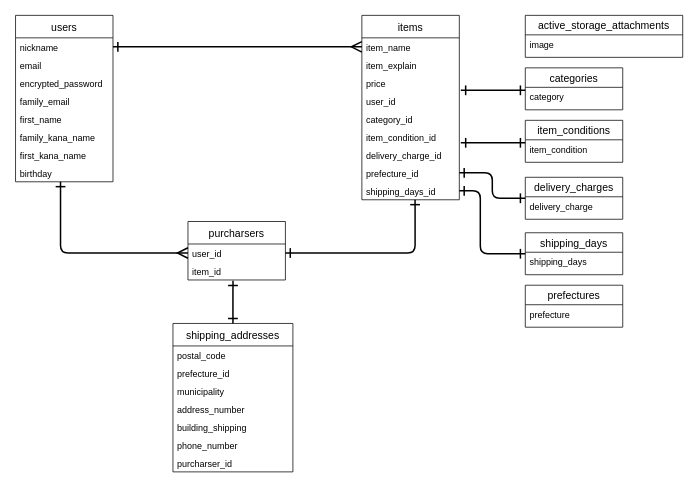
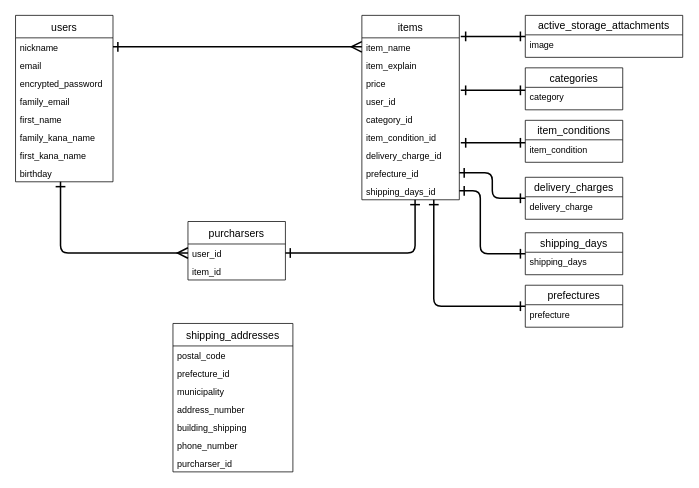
+ <mxCell id="23" style="edgeStyle=orthogonalEdgeStyle;jumpStyle=none;jumpSize=6;html=1;entryX=1.015;entryY=0.114;entryDx=0;entryDy=0;entryPerimeter=0;startArrow=ERone;startFill=0;endArrow=ERone;endFill=0;sourcePerimeterSpacing=0;targetPerimeterSpacing=0;strokeWidth=2;endSize=10;startSize=10;" edge="1" parent="1" source="24" target="13"><mxGeometry relative="1" as="geometry" /></mxCell>
+ <mxCell id="44" style="edgeStyle=orthogonalEdgeStyle;jumpStyle=none;jumpSize=6;html=1;startArrow=ERone;startFill=0;endArrow=ERone;endFill=0;sourcePerimeterSpacing=0;targetPerimeterSpacing=0;strokeWidth=2;exitX=0;exitY=0.5;exitDx=0;exitDy=0;entryX=0.738;entryY=1;entryDx=0;entryDy=0;entryPerimeter=0;endSize=10;startSize=10;" edge="1" parent="1" source="32" target="22"><mxGeometry relative="1" as="geometry"><mxPoint x="660" y="410" as="sourcePoint" /><mxPoint x="590" y="280" as="targetPoint" /><Array as="points"><mxPoint x="578" y="408" /></Array></mxGeometry></mxCell>
- <mxCell id="53" style="jumpStyle=none;jumpSize=6;html=1;startArrow=ERone;startFill=0;endArrow=ERone;endFill=0;sourcePerimeterSpacing=0;targetPerimeterSpacing=0;strokeWidth=2;endSize=10;startSize=10;entryX=0.5;entryY=0;entryDx=0;entryDy=0;exitX=0.462;exitY=1.042;exitDx=0;exitDy=0;exitPerimeter=0;" edge="1" parent="1" source="38" target="45"><mxGeometry relative="1" as="geometry"><mxPoint x="310" y="380" as="sourcePoint" /><mxPoint x="310" y="430" as="targetPoint" /></mxGeometry></mxCell>
